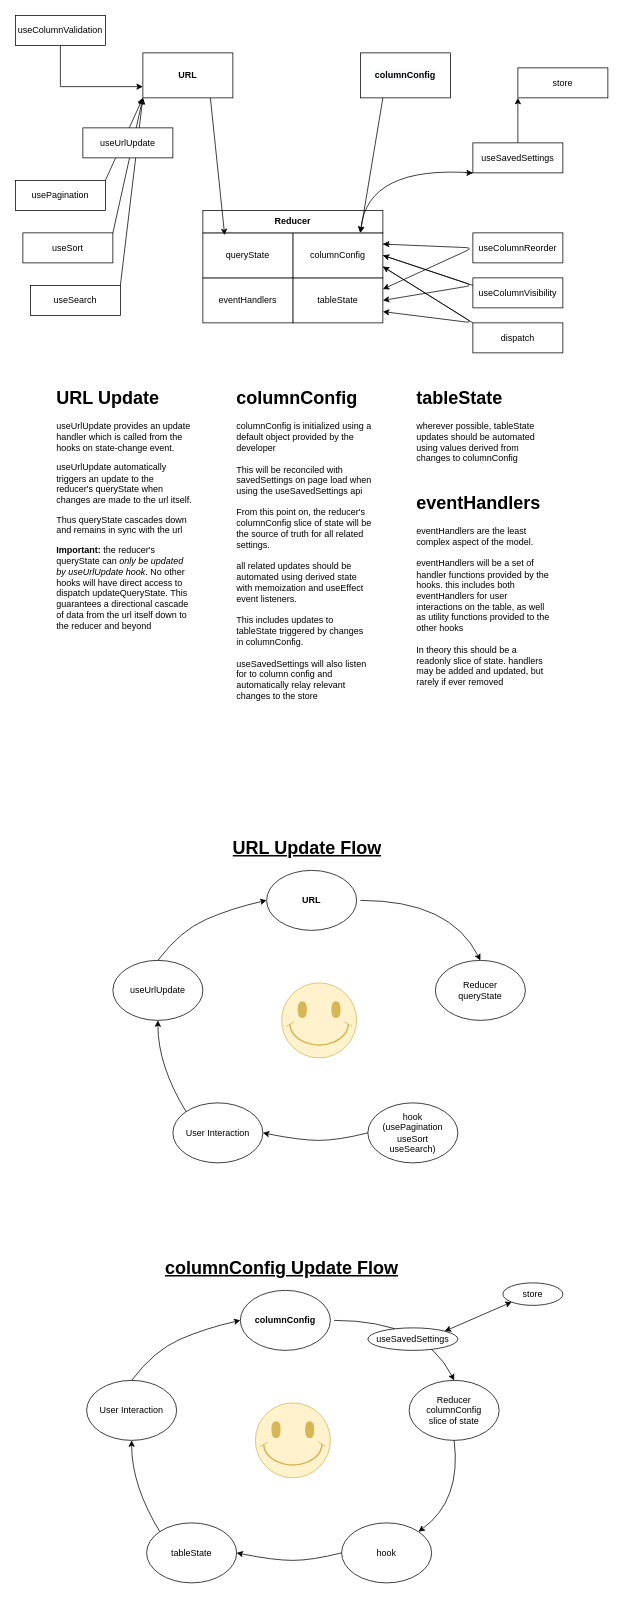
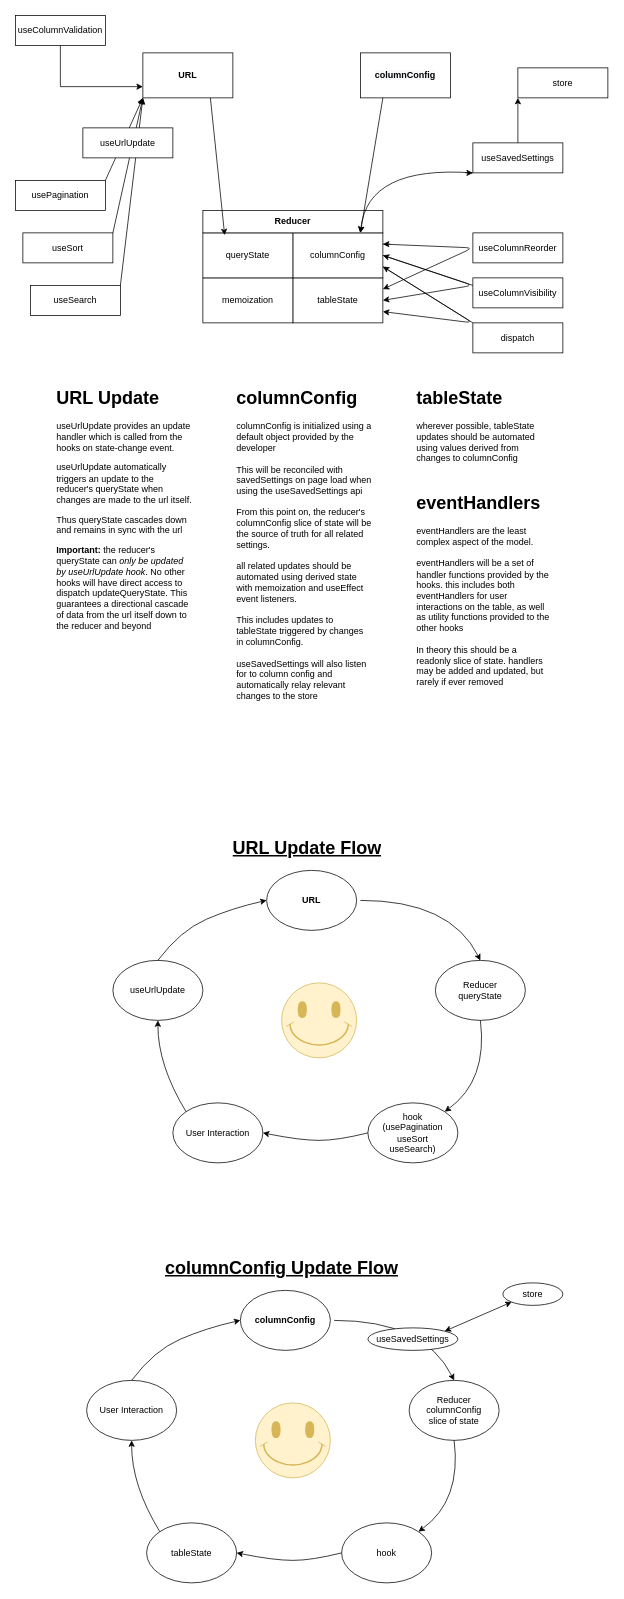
- <mxCell id="3" value="eventHandlers" style="rounded=0;whiteSpace=wrap;html=1;" vertex="1" parent="1"><mxGeometry x="270" y="370" width="120" height="60" as="geometry" /></mxCell>
+ <mxCell id="3" value="memoization" style="rounded=0;whiteSpace=wrap;html=1;" vertex="1" parent="1"><mxGeometry x="270" y="370" width="120" height="60" as="geometry" /></mxCell>
+ <mxCell id="44" value="" style="curved=1;endArrow=classic;html=1;exitX=0.5;exitY=1;exitDx=0;exitDy=0;entryX=1;entryY=0;entryDx=0;entryDy=0;" edge="1" parent="1" source="39" target="40"><mxGeometry width="50" height="50" relative="1" as="geometry"><mxPoint x="450" y="1480" as="sourcePoint" /><mxPoint x="500" y="1430" as="targetPoint" /><Array as="points"><mxPoint x="650" y="1440" /></Array></mxGeometry></mxCell>
